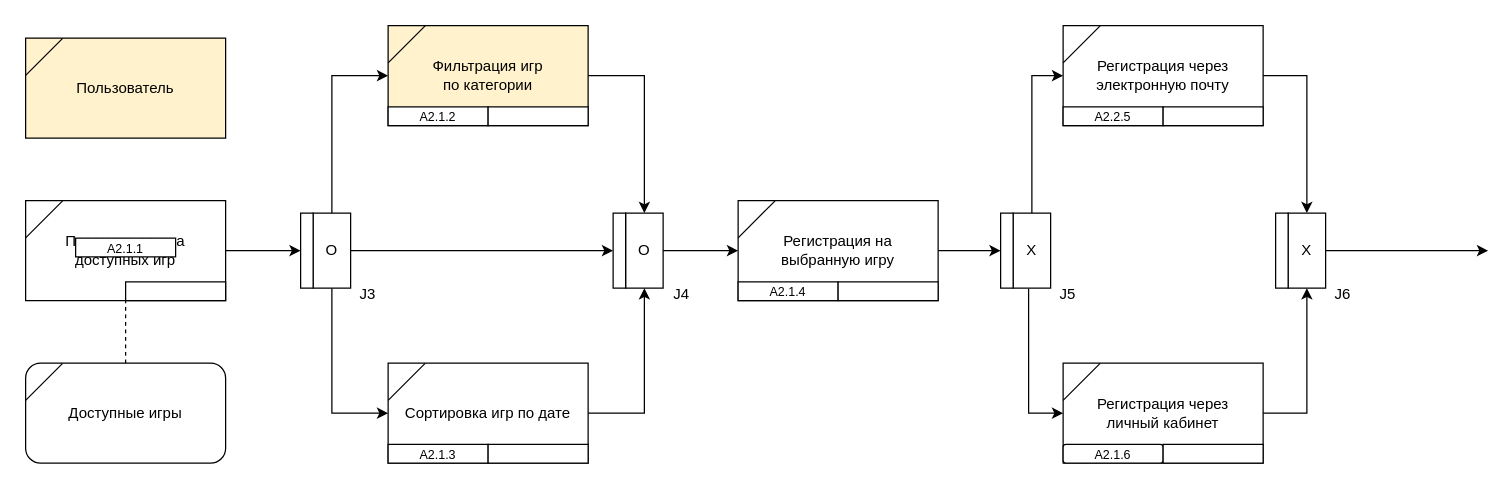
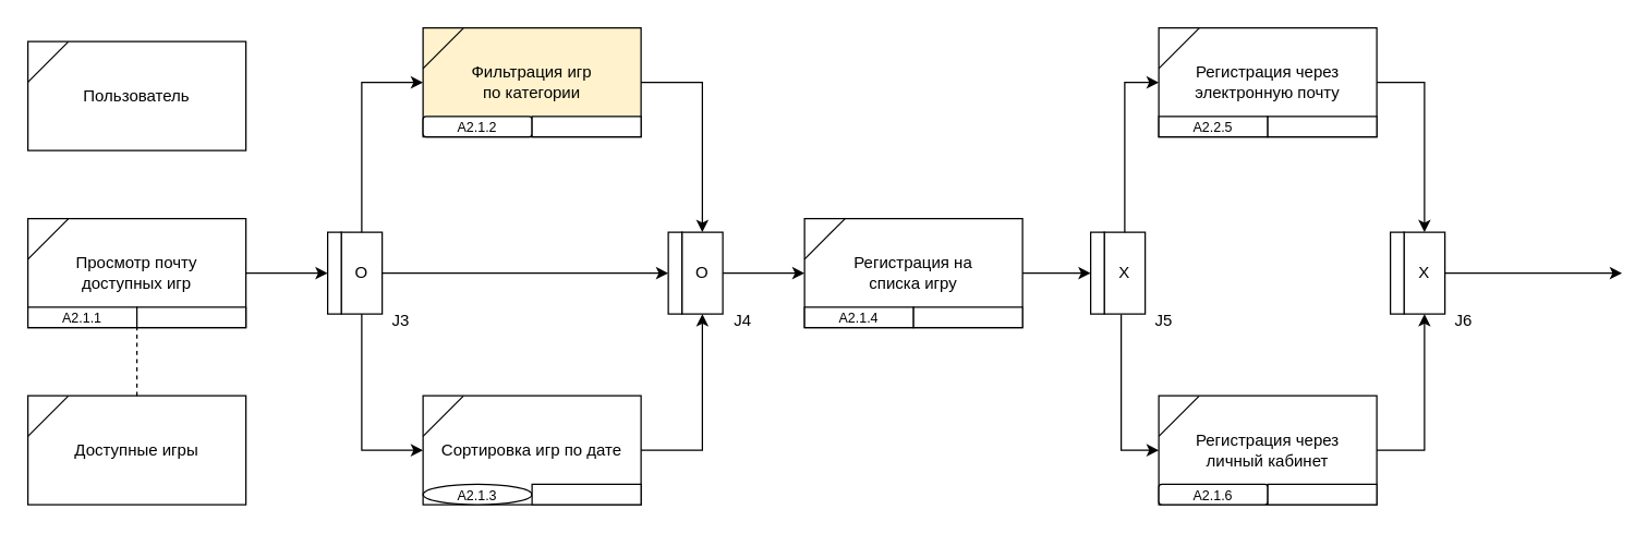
- <mxCell id="12" value="Пользователь" style="rounded=0;whiteSpace=wrap;html=1;fillColor=#fff2cc;" vertex="1" parent="11"><mxGeometry width="160" height="80" as="geometry" /></mxCell>
+ <mxCell id="12" value="Пользователь" style="rounded=0;whiteSpace=wrap;html=1;" vertex="1" parent="11"><mxGeometry width="160" height="80" as="geometry" /></mxCell>
- <mxCell id="21" value="&lt;font style=&quot;font-size: 10px;&quot;&gt;А2.1.2&lt;/font&gt;" style="rounded=0;whiteSpace=wrap;html=1;" vertex="1" parent="18"><mxGeometry y="65" width="80" height="15" as="geometry" /></mxCell>
+ <mxCell id="21" value="&lt;font style=&quot;font-size: 10px;&quot;&gt;А2.1.2&lt;/font&gt;" style="whiteSpace=wrap;html=1;rounded=1;" vertex="1" parent="18"><mxGeometry y="65" width="80" height="15" as="geometry" /></mxCell>
- <mxCell id="5" value="&lt;font style=&quot;font-size: 10px;&quot;&gt;А2.1.1&lt;/font&gt;" style="rounded=0;whiteSpace=wrap;html=1;" vertex="1" parent="2"><mxGeometry x="40" y="30" width="80" height="15" as="geometry" /></mxCell>
+ <mxCell id="5" value="&lt;font style=&quot;font-size: 10px;&quot;&gt;А2.1.1&lt;/font&gt;" style="rounded=0;whiteSpace=wrap;html=1;" vertex="1" parent="2"><mxGeometry y="65" width="80" height="15" as="geometry" /></mxCell>
- <mxCell id="3" value="Просмотр списка&lt;div&gt;доступных игр&lt;/div&gt;" style="rounded=0;whiteSpace=wrap;html=1;" vertex="1" parent="2"><mxGeometry width="160" height="80" as="geometry" /></mxCell>
+ <mxCell id="3" value="Просмотр почту&lt;div&gt;доступных игр&lt;/div&gt;" style="rounded=0;whiteSpace=wrap;html=1;" vertex="1" parent="2"><mxGeometry width="160" height="80" as="geometry" /></mxCell>
- <mxCell id="39" value="Регистрация на&lt;div&gt;выбранную игру&lt;/div&gt;" style="rounded=0;whiteSpace=wrap;html=1;" vertex="1" parent="38"><mxGeometry width="160" height="80" as="geometry" /></mxCell>
+ <mxCell id="39" value="Регистрация на&lt;div&gt;списка игру&lt;/div&gt;" style="rounded=0;whiteSpace=wrap;html=1;" vertex="1" parent="38"><mxGeometry width="160" height="80" as="geometry" /></mxCell>
- <mxCell id="15" value="Доступные игры" style="whiteSpace=wrap;html=1;rounded=1;" vertex="1" parent="14"><mxGeometry width="160" height="80" as="geometry" /></mxCell>
+ <mxCell id="15" value="Доступные игры" style="rounded=0;whiteSpace=wrap;html=1;" vertex="1" parent="14"><mxGeometry width="160" height="80" as="geometry" /></mxCell>
- <mxCell id="26" value="&lt;font style=&quot;font-size: 10px;&quot;&gt;А2.1.3&lt;/font&gt;" style="rounded=0;whiteSpace=wrap;html=1;" vertex="1" parent="23"><mxGeometry y="65" width="80" height="15" as="geometry" /></mxCell>
+ <mxCell id="26" value="&lt;font style=&quot;font-size: 10px;&quot;&gt;А2.1.3&lt;/font&gt;" style="ellipse;whiteSpace=wrap;html=1;" vertex="1" parent="23"><mxGeometry y="65" width="80" height="15" as="geometry" /></mxCell>
